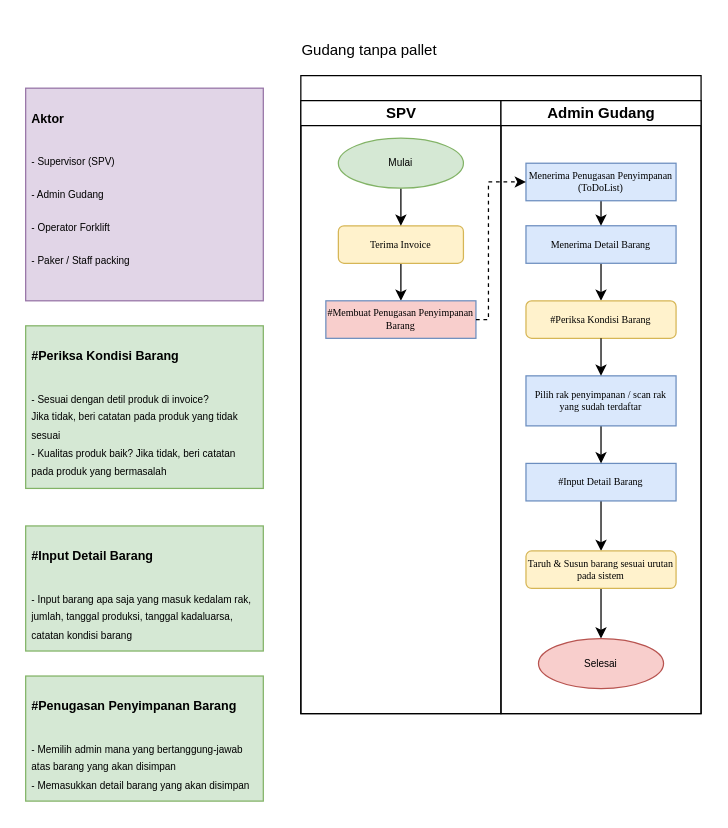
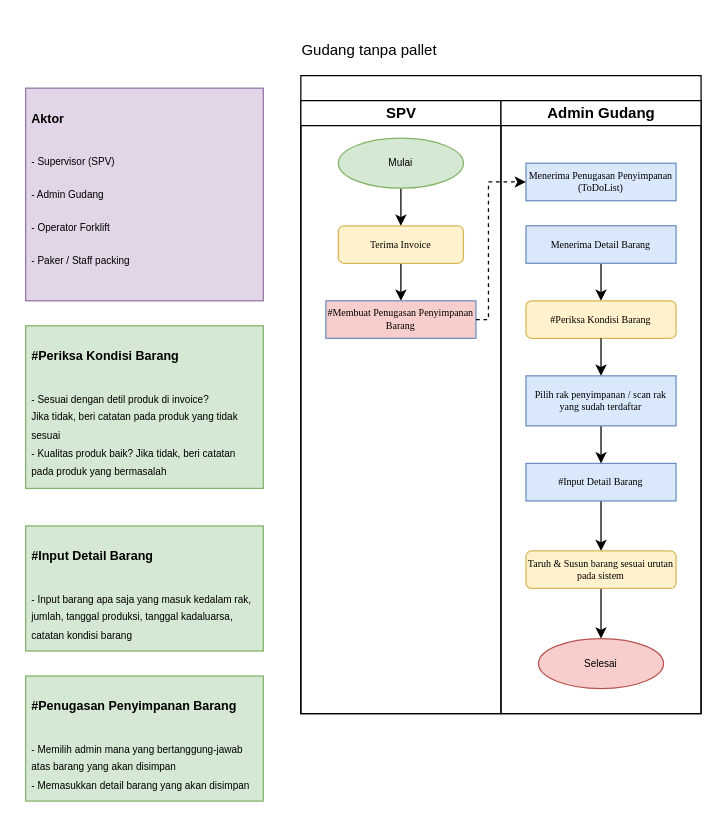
- <mxCell id="17" style="edgeStyle=orthogonalEdgeStyle;rounded=0;orthogonalLoop=1;jettySize=auto;html=1;exitX=0.5;exitY=1;exitDx=0;exitDy=0;entryX=0.5;entryY=0;entryDx=0;entryDy=0;fontSize=10;" parent="9" source="18" target="12" edge="1"><mxGeometry relative="1" as="geometry" /></mxCell>
